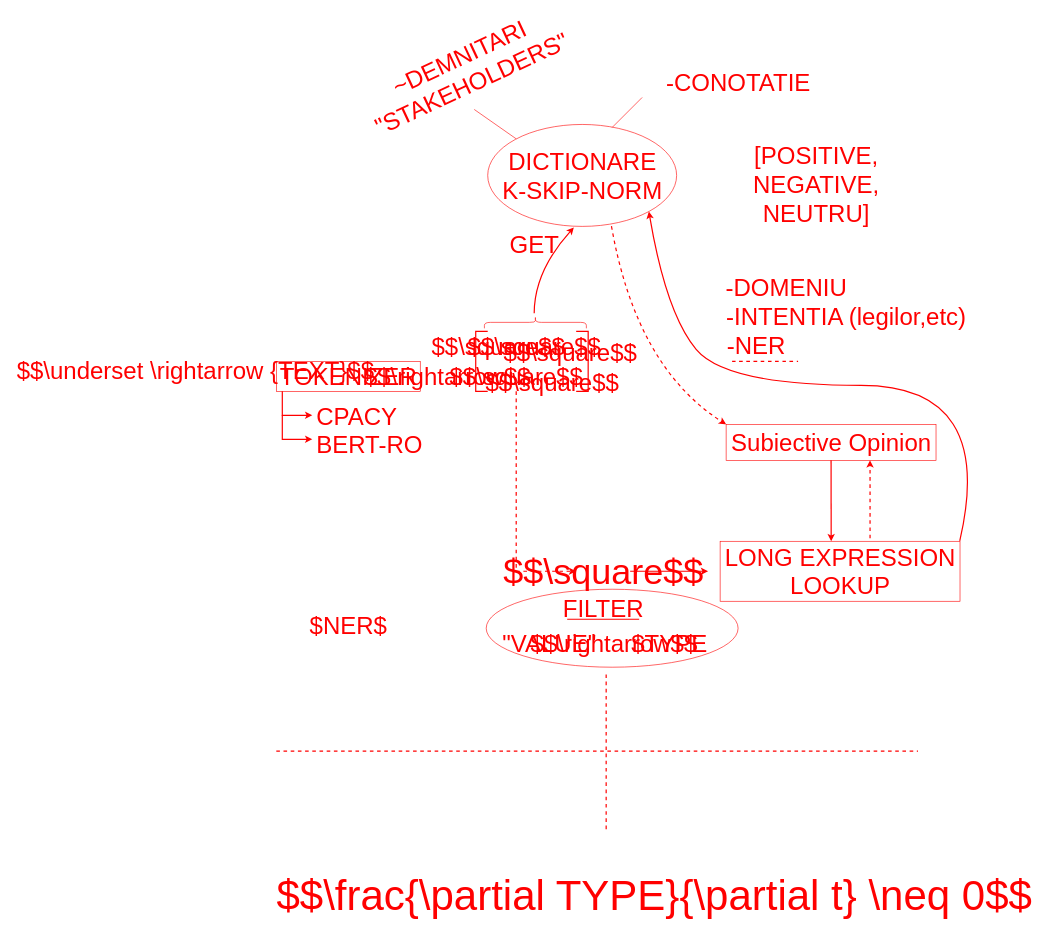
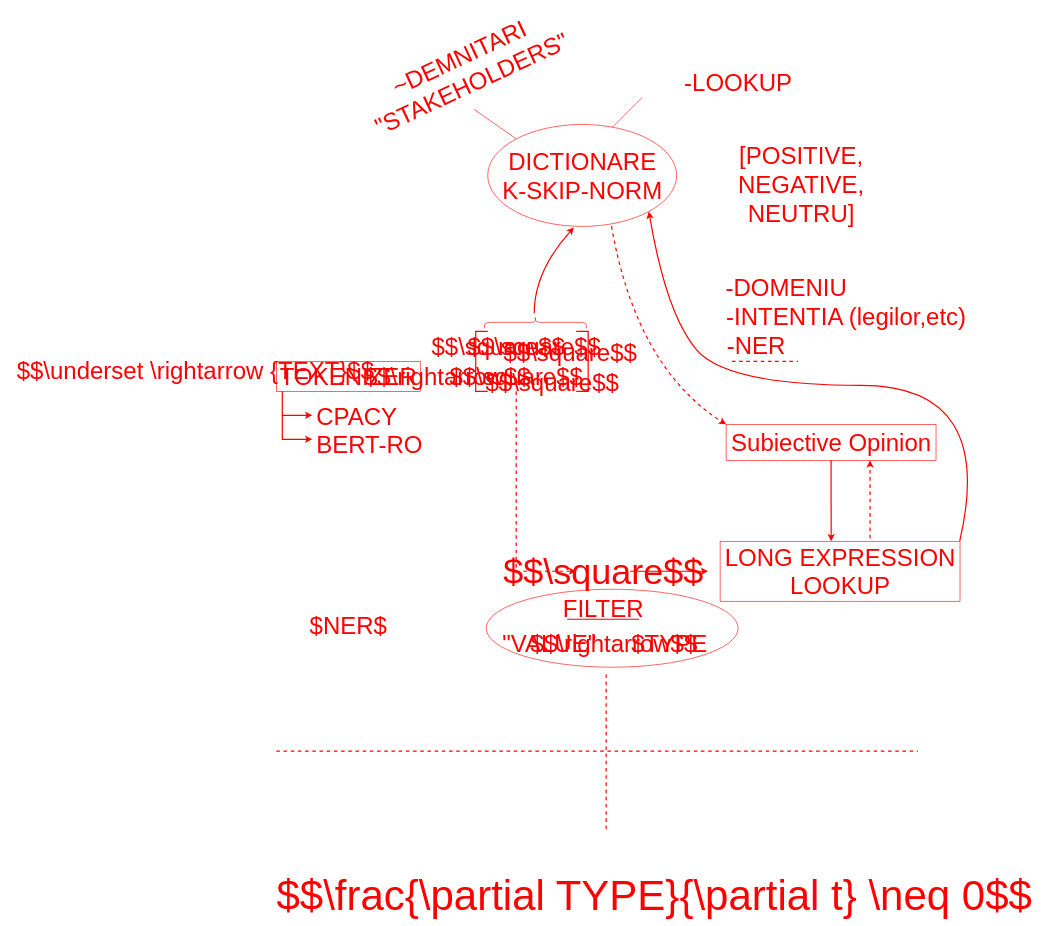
- <mxCell id="3" value="-CONOTATIE" style="text;html=1;align=center;verticalAlign=middle;resizable=0;points=[];autosize=1;strokeColor=none;fillColor=none;fontSize=40;fontColor=#FF0000;" parent="1" vertex="1"><mxGeometry x="1100" y="40" width="260" height="50" as="geometry" /></mxCell>
+ <mxCell id="3" value="-LOOKUP" style="text;html=1;align=center;verticalAlign=middle;resizable=0;points=[];autosize=1;strokeColor=none;fillColor=none;fontSize=40;fontColor=#FF0000;" parent="1" vertex="1"><mxGeometry x="1100" y="40" width="260" height="50" as="geometry" /></mxCell>
- <mxCell id="6" value="[POSITIVE,&lt;br&gt;NEGATIVE,&lt;br&gt;NEUTRU]" style="text;html=1;align=center;verticalAlign=middle;resizable=0;points=[];autosize=1;strokeColor=none;fillColor=none;fontSize=40;fontColor=#FF0000;" parent="1" vertex="1"><mxGeometry x="1245" y="160" width="230" height="150" as="geometry" /></mxCell>
+ <mxCell id="6" value="[POSITIVE,&lt;br&gt;NEGATIVE,&lt;br&gt;NEUTRU]" style="text;html=1;align=center;verticalAlign=middle;resizable=0;points=[];autosize=1;strokeColor=none;fillColor=none;fontSize=40;fontColor=#FF0000;" parent="1" vertex="1"><mxGeometry x="1220" y="160" width="230" height="150" as="geometry" /></mxCell>
- <mxCell id="32" value="GET" style="text;html=1;align=center;verticalAlign=middle;resizable=0;points=[];autosize=1;strokeColor=none;fillColor=none;fontSize=40;fontColor=#FF0000;" parent="1" vertex="1"><mxGeometry x="840" y="310" width="100" height="50" as="geometry" /></mxCell>
